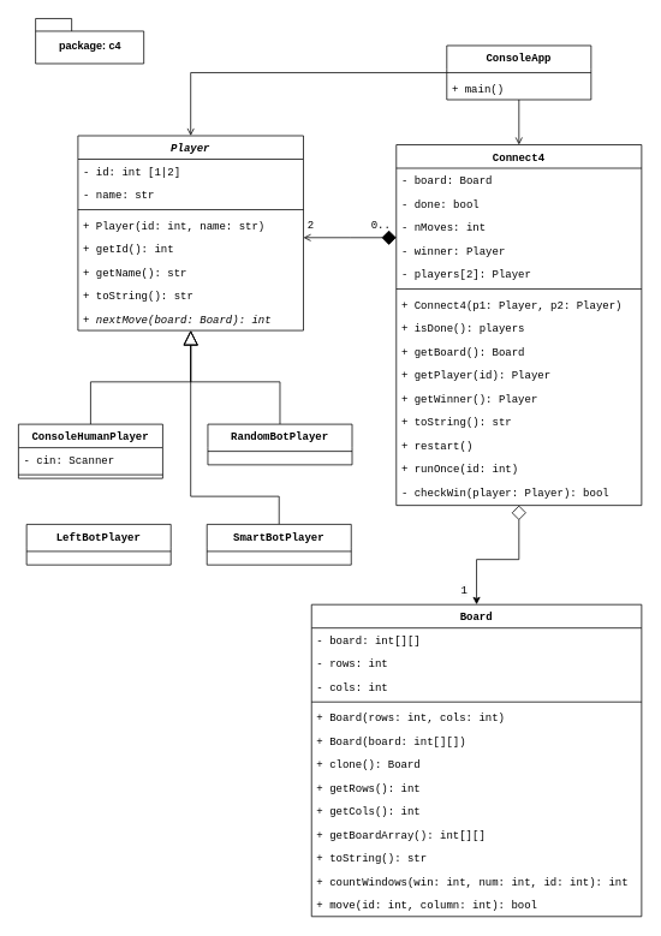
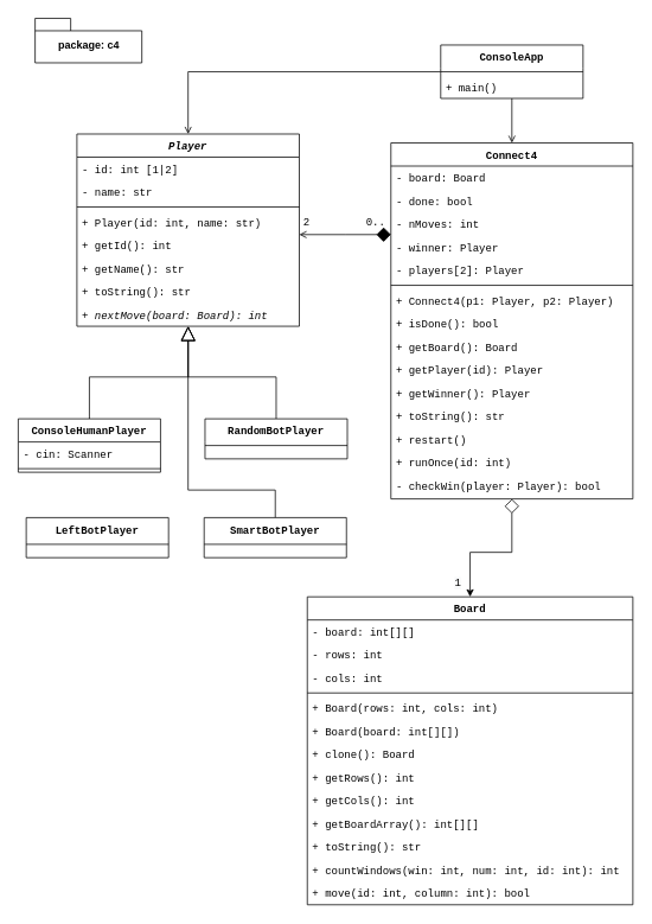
- <mxCell id="21" value="+ isDone(): players" style="text;align=left;verticalAlign=top;spacingLeft=4;spacingRight=4;overflow=hidden;rotatable=0;points=[[0,0.5],[1,0.5]];portConstraint=eastwest;fontFamily=Courier New;" parent="13" vertex="1"><mxGeometry y="190" width="272" height="26" as="geometry" /></mxCell>
+ <mxCell id="21" value="+ isDone(): bool" style="text;align=left;verticalAlign=top;spacingLeft=4;spacingRight=4;overflow=hidden;rotatable=0;points=[[0,0.5],[1,0.5]];portConstraint=eastwest;fontFamily=Courier New;" parent="13" vertex="1"><mxGeometry y="190" width="272" height="26" as="geometry" /></mxCell>
